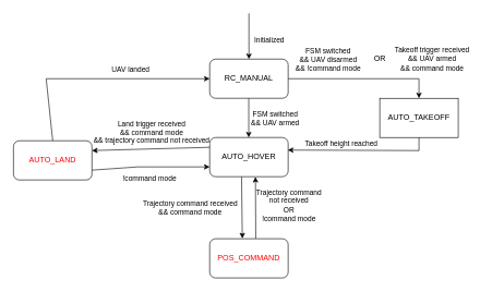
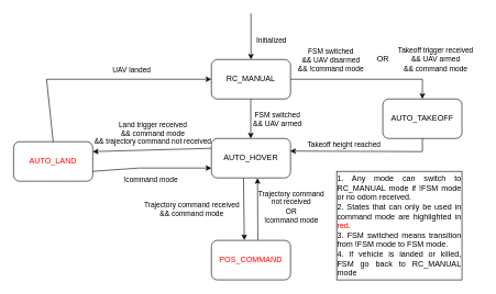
- <mxCell id="10" value="AUTO_TAKEOFF" style="whiteSpace=wrap;html=1;rounded=0;" parent="1" vertex="1"><mxGeometry x="580" y="150" width="120" height="60" as="geometry" /></mxCell>
+ <mxCell id="10" value="AUTO_TAKEOFF" style="rounded=1;whiteSpace=wrap;html=1;" parent="1" vertex="1"><mxGeometry x="580" y="150" width="120" height="60" as="geometry" /></mxCell>
+ <mxCell id="23" value="&lt;div style=&quot;text-align: justify;&quot;&gt;&lt;span style=&quot;background-color: initial;&quot;&gt;1. Any mode can switch to RC_MANUAL mode if !FSM mode or no odom received.&lt;/span&gt;&lt;/div&gt;&lt;div style=&quot;text-align: justify;&quot;&gt;&lt;span style=&quot;background-color: initial;&quot;&gt;2. States that can only be used in command mode are highlighted in &lt;/span&gt;&lt;font style=&quot;background-color: initial;&quot; color=&quot;#ff0000&quot;&gt;red&lt;/font&gt;&lt;span style=&quot;background-color: initial;&quot;&gt;.&lt;/span&gt;&lt;/div&gt;&lt;div style=&quot;text-align: justify;&quot;&gt;&lt;span style=&quot;background-color: initial;&quot;&gt;3. FSM switched means transition from !FSM mode to FSM mode.&lt;/span&gt;&lt;/div&gt;&lt;div style=&quot;text-align: justify;&quot;&gt;&lt;span style=&quot;background-color: initial;&quot;&gt;4. If vehicle is landed or killed, FSM go back to RC_MANUAL mode&lt;/span&gt;&lt;/div&gt;" style="text;html=1;align=center;verticalAlign=middle;whiteSpace=wrap;rounded=0;strokeColor=default;" parent="1" vertex="1"><mxGeometry x="510" y="260" width="190" height="165" as="geometry" /></mxCell>
